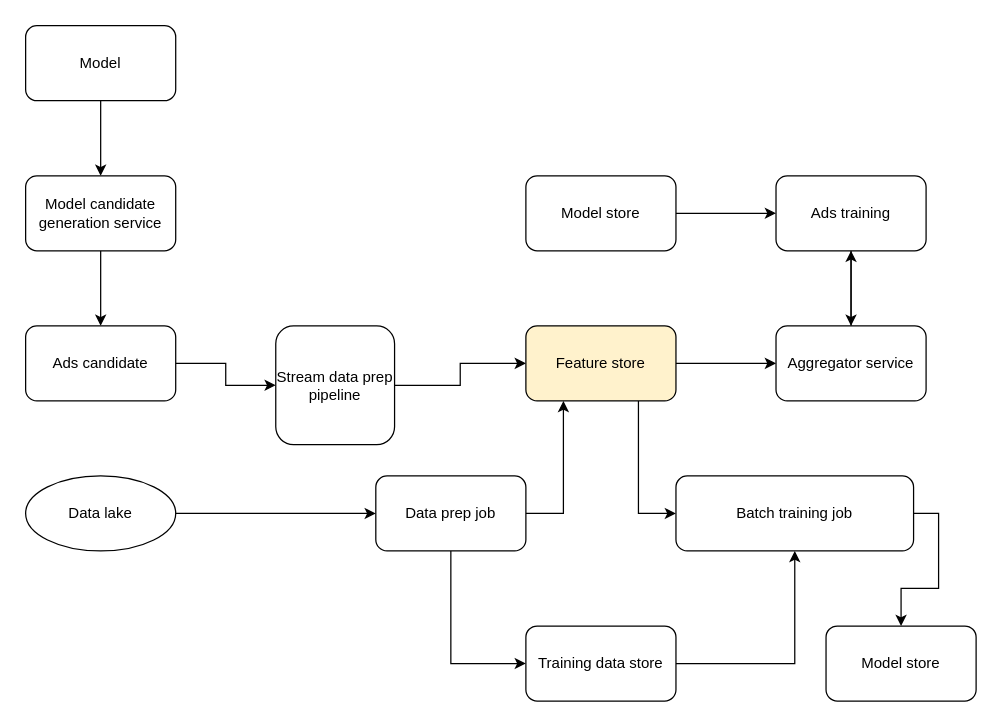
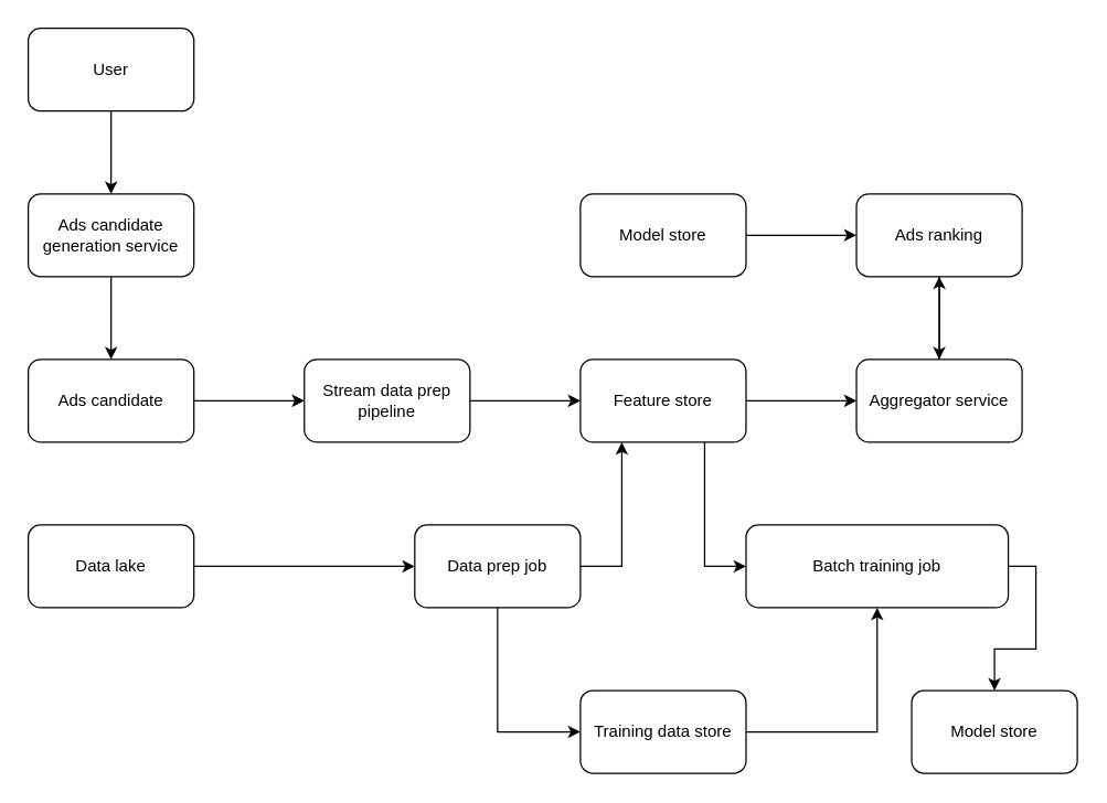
- <mxCell id="3" value="Model" style="rounded=1;whiteSpace=wrap;html=1;" vertex="1" parent="1"><mxGeometry x="20" y="20" width="120" height="60" as="geometry" /></mxCell>
+ <mxCell id="3" value="User" style="rounded=1;whiteSpace=wrap;html=1;" vertex="1" parent="1"><mxGeometry x="20" y="20" width="120" height="60" as="geometry" /></mxCell>
- <mxCell id="5" value="Model candidate generation service" style="rounded=1;whiteSpace=wrap;html=1;" vertex="1" parent="1"><mxGeometry x="20" y="140" width="120" height="60" as="geometry" /></mxCell>
+ <mxCell id="5" value="Ads candidate generation service" style="rounded=1;whiteSpace=wrap;html=1;" vertex="1" parent="1"><mxGeometry x="20" y="140" width="120" height="60" as="geometry" /></mxCell>
- <mxCell id="16" value="Ads training" style="rounded=1;whiteSpace=wrap;html=1;" vertex="1" parent="1"><mxGeometry x="620" y="140" width="120" height="60" as="geometry" /></mxCell>
+ <mxCell id="16" value="Ads ranking" style="rounded=1;whiteSpace=wrap;html=1;" vertex="1" parent="1"><mxGeometry x="620" y="140" width="120" height="60" as="geometry" /></mxCell>
- <mxCell id="12" value="Feature store" style="rounded=1;whiteSpace=wrap;html=1;fillColor=#fff2cc;" vertex="1" parent="1"><mxGeometry x="420" y="260" width="120" height="60" as="geometry" /></mxCell>
+ <mxCell id="12" value="Feature store" style="rounded=1;whiteSpace=wrap;html=1;" vertex="1" parent="1"><mxGeometry x="420" y="260" width="120" height="60" as="geometry" /></mxCell>
- <mxCell id="9" value="Stream data prep pipeline" style="rounded=1;whiteSpace=wrap;html=1;" vertex="1" parent="1"><mxGeometry x="220" y="260" width="95" height="95" as="geometry" /></mxCell>
+ <mxCell id="9" value="Stream data prep pipeline" style="rounded=1;whiteSpace=wrap;html=1;" vertex="1" parent="1"><mxGeometry x="220" y="260" width="120" height="60" as="geometry" /></mxCell>
- <mxCell id="25" value="Data lake" style="ellipse;whiteSpace=wrap;html=1;" vertex="1" parent="1"><mxGeometry x="20" y="380" width="120" height="60" as="geometry" /></mxCell>
+ <mxCell id="25" value="Data lake" style="rounded=1;whiteSpace=wrap;html=1;" vertex="1" parent="1"><mxGeometry x="20" y="380" width="120" height="60" as="geometry" /></mxCell>
